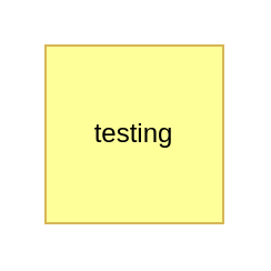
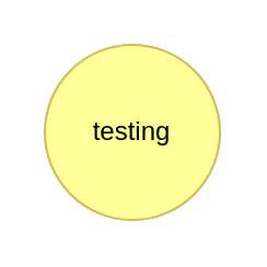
- <mxCell id="2" value="testing" style="whiteSpace=wrap;html=1;aspect=fixed;strokeColor=#d6b656;fillColor=#FFFF99;" vertex="1" parent="1"><mxGeometry x="20" y="20" width="80" height="80" as="geometry" /></mxCell>
+ <mxCell id="2" value="testing" style="ellipse;whiteSpace=wrap;html=1;aspect=fixed;strokeColor=#d6b656;fillColor=#FFFF99;" vertex="1" parent="1"><mxGeometry x="20" y="20" width="80" height="80" as="geometry" /></mxCell>
